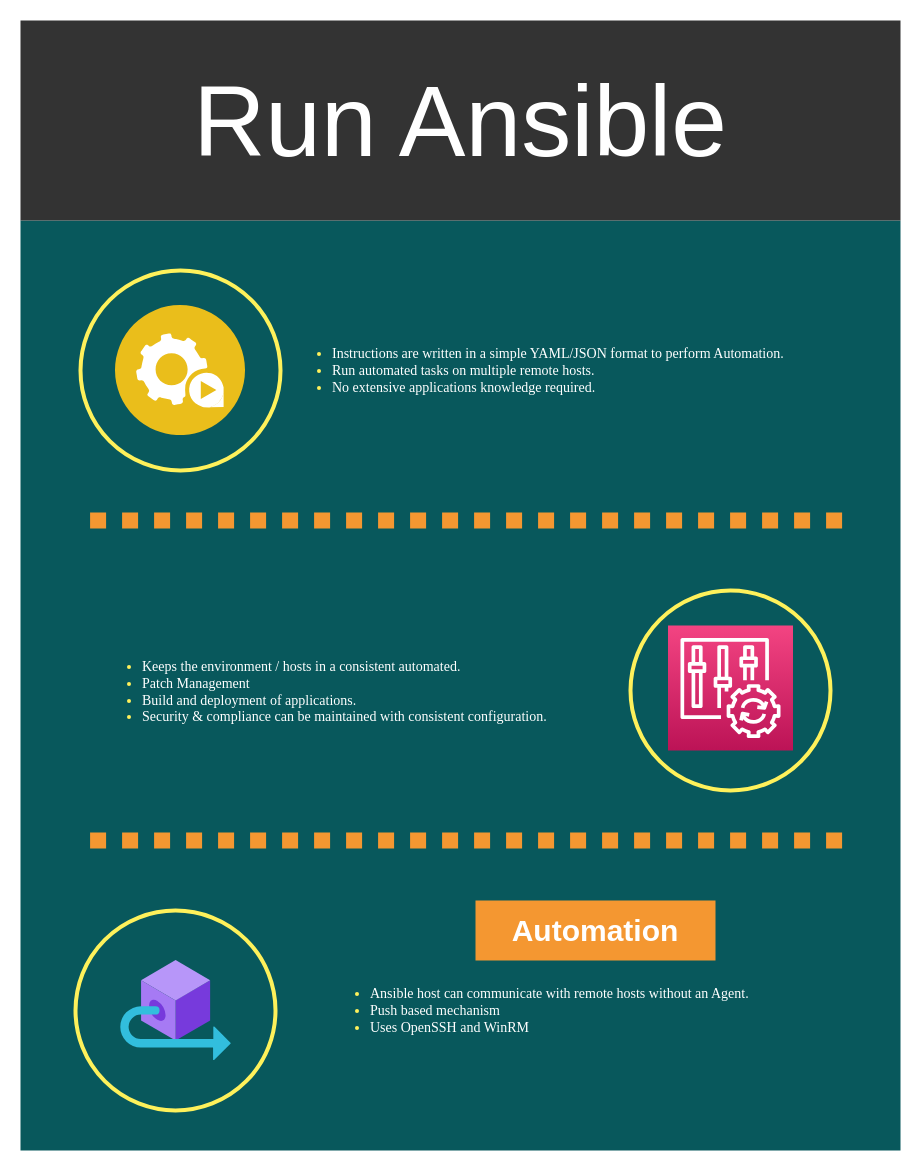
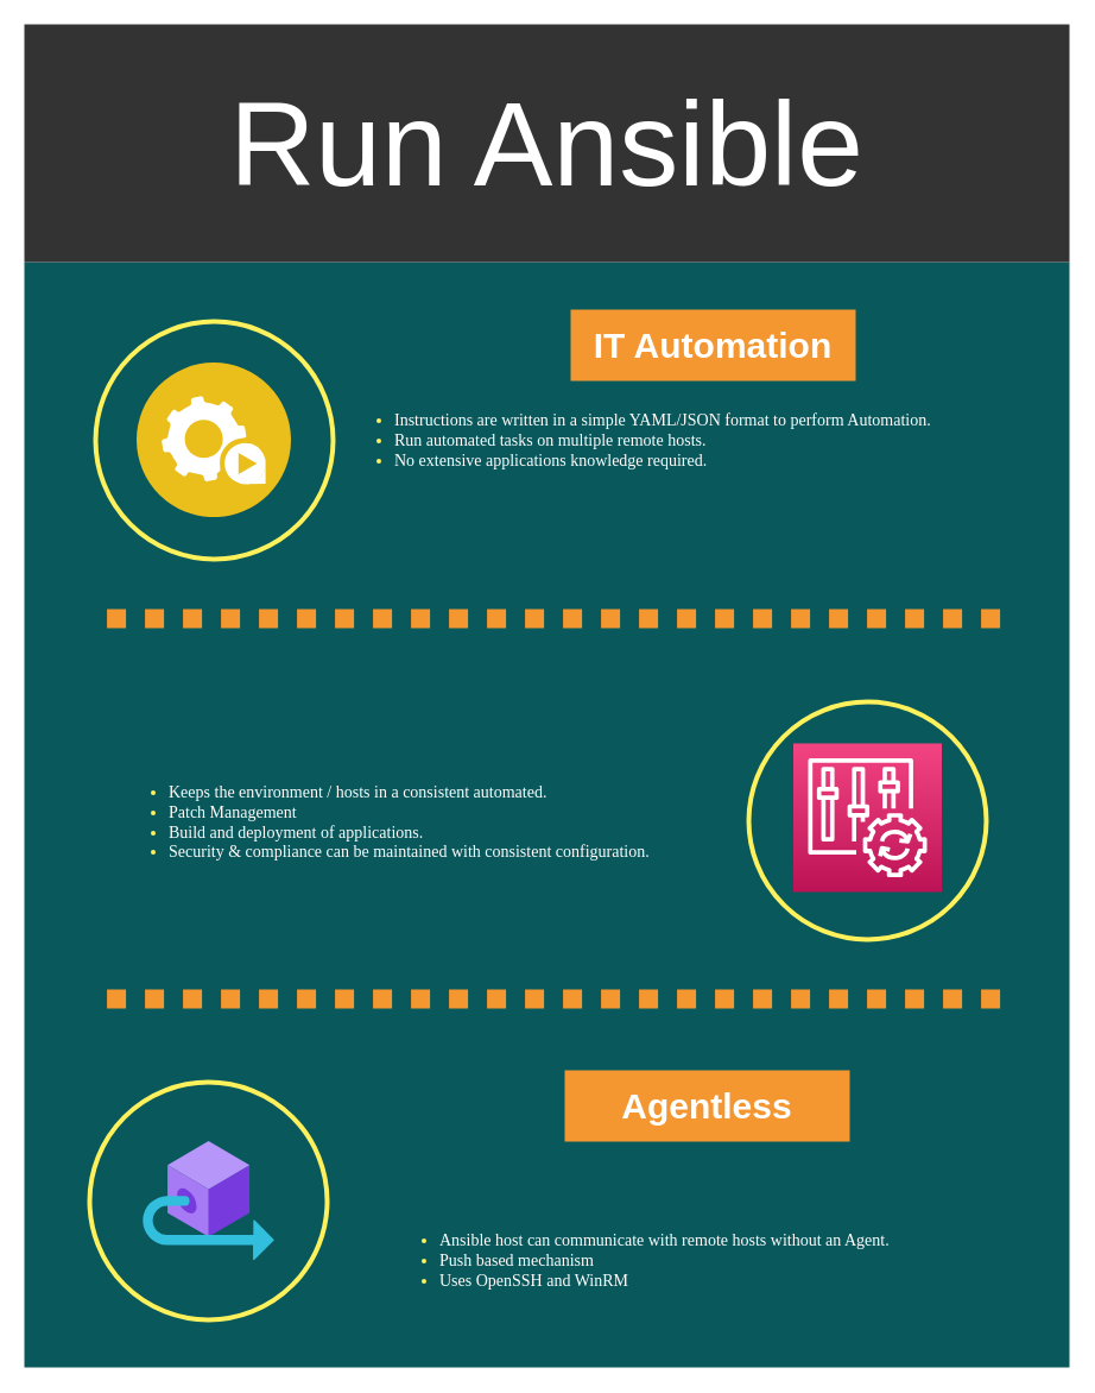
+ <mxCell id="6" value="IT Automation" style="whiteSpace=wrap;html=1;rounded=0;shadow=0;dashed=0;strokeColor=none;strokeWidth=4;fillColor=#F49731;gradientColor=none;fontFamily=Helvetica;fontSize=30;fontColor=#FFFFFF;align=center;fontStyle=1" parent="1" vertex="1"><mxGeometry x="480" y="260" width="240" height="60" as="geometry" /></mxCell>
- <mxCell id="11" value="Automation" style="whiteSpace=wrap;html=1;rounded=0;shadow=0;dashed=0;strokeColor=none;strokeWidth=4;fillColor=#F49731;gradientColor=none;fontFamily=Helvetica;fontSize=30;fontColor=#FFFFFF;align=center;fontStyle=1" parent="1" vertex="1"><mxGeometry x="475" y="900" width="240" height="60" as="geometry" /></mxCell>
+ <mxCell id="11" value="Agentless" style="whiteSpace=wrap;html=1;rounded=0;shadow=0;dashed=0;strokeColor=none;strokeWidth=4;fillColor=#F49731;gradientColor=none;fontFamily=Helvetica;fontSize=30;fontColor=#FFFFFF;align=center;fontStyle=1" parent="1" vertex="1"><mxGeometry x="475" y="900" width="240" height="60" as="geometry" /></mxCell>
- <mxCell id="15" value="&lt;ul&gt;&lt;li&gt;&lt;font color=&quot;#ffffff&quot;&gt;Ansible host can communicate with remote hosts without an Agent.&lt;/font&gt;&lt;/li&gt;&lt;li&gt;&lt;font color=&quot;#ffffff&quot;&gt;Push based mechanism&lt;/font&gt;&lt;/li&gt;&lt;li&gt;&lt;font color=&quot;#ffffff&quot;&gt;Uses OpenSSH and WinRM&lt;/font&gt;&lt;/li&gt;&lt;/ul&gt;" style="text;spacingTop=-5;fillColor=#ffffff;whiteSpace=wrap;html=1;align=left;fontSize=14;fontFamily=Verdana;fillColor=none;strokeColor=none;rounded=0;shadow=0;dashed=0;fontColor=#FEF15B;" vertex="1" parent="1"><mxGeometry x="327.5" y="970" width="535" height="95" as="geometry" /></mxCell>
+ <mxCell id="15" value="&lt;ul&gt;&lt;li&gt;&lt;font color=&quot;#ffffff&quot;&gt;Ansible host can communicate with remote hosts without an Agent.&lt;/font&gt;&lt;/li&gt;&lt;li&gt;&lt;font color=&quot;#ffffff&quot;&gt;Push based mechanism&lt;/font&gt;&lt;/li&gt;&lt;li&gt;&lt;font color=&quot;#ffffff&quot;&gt;Uses OpenSSH and WinRM&lt;/font&gt;&lt;/li&gt;&lt;/ul&gt;" style="text;spacingTop=-5;fillColor=#ffffff;whiteSpace=wrap;html=1;align=left;fontSize=14;fontFamily=Verdana;fillColor=none;strokeColor=none;rounded=0;shadow=0;dashed=0;fontColor=#FEF15B;" vertex="1" parent="1"><mxGeometry x="327.5" y="1020" width="535" height="95" as="geometry" /></mxCell>
